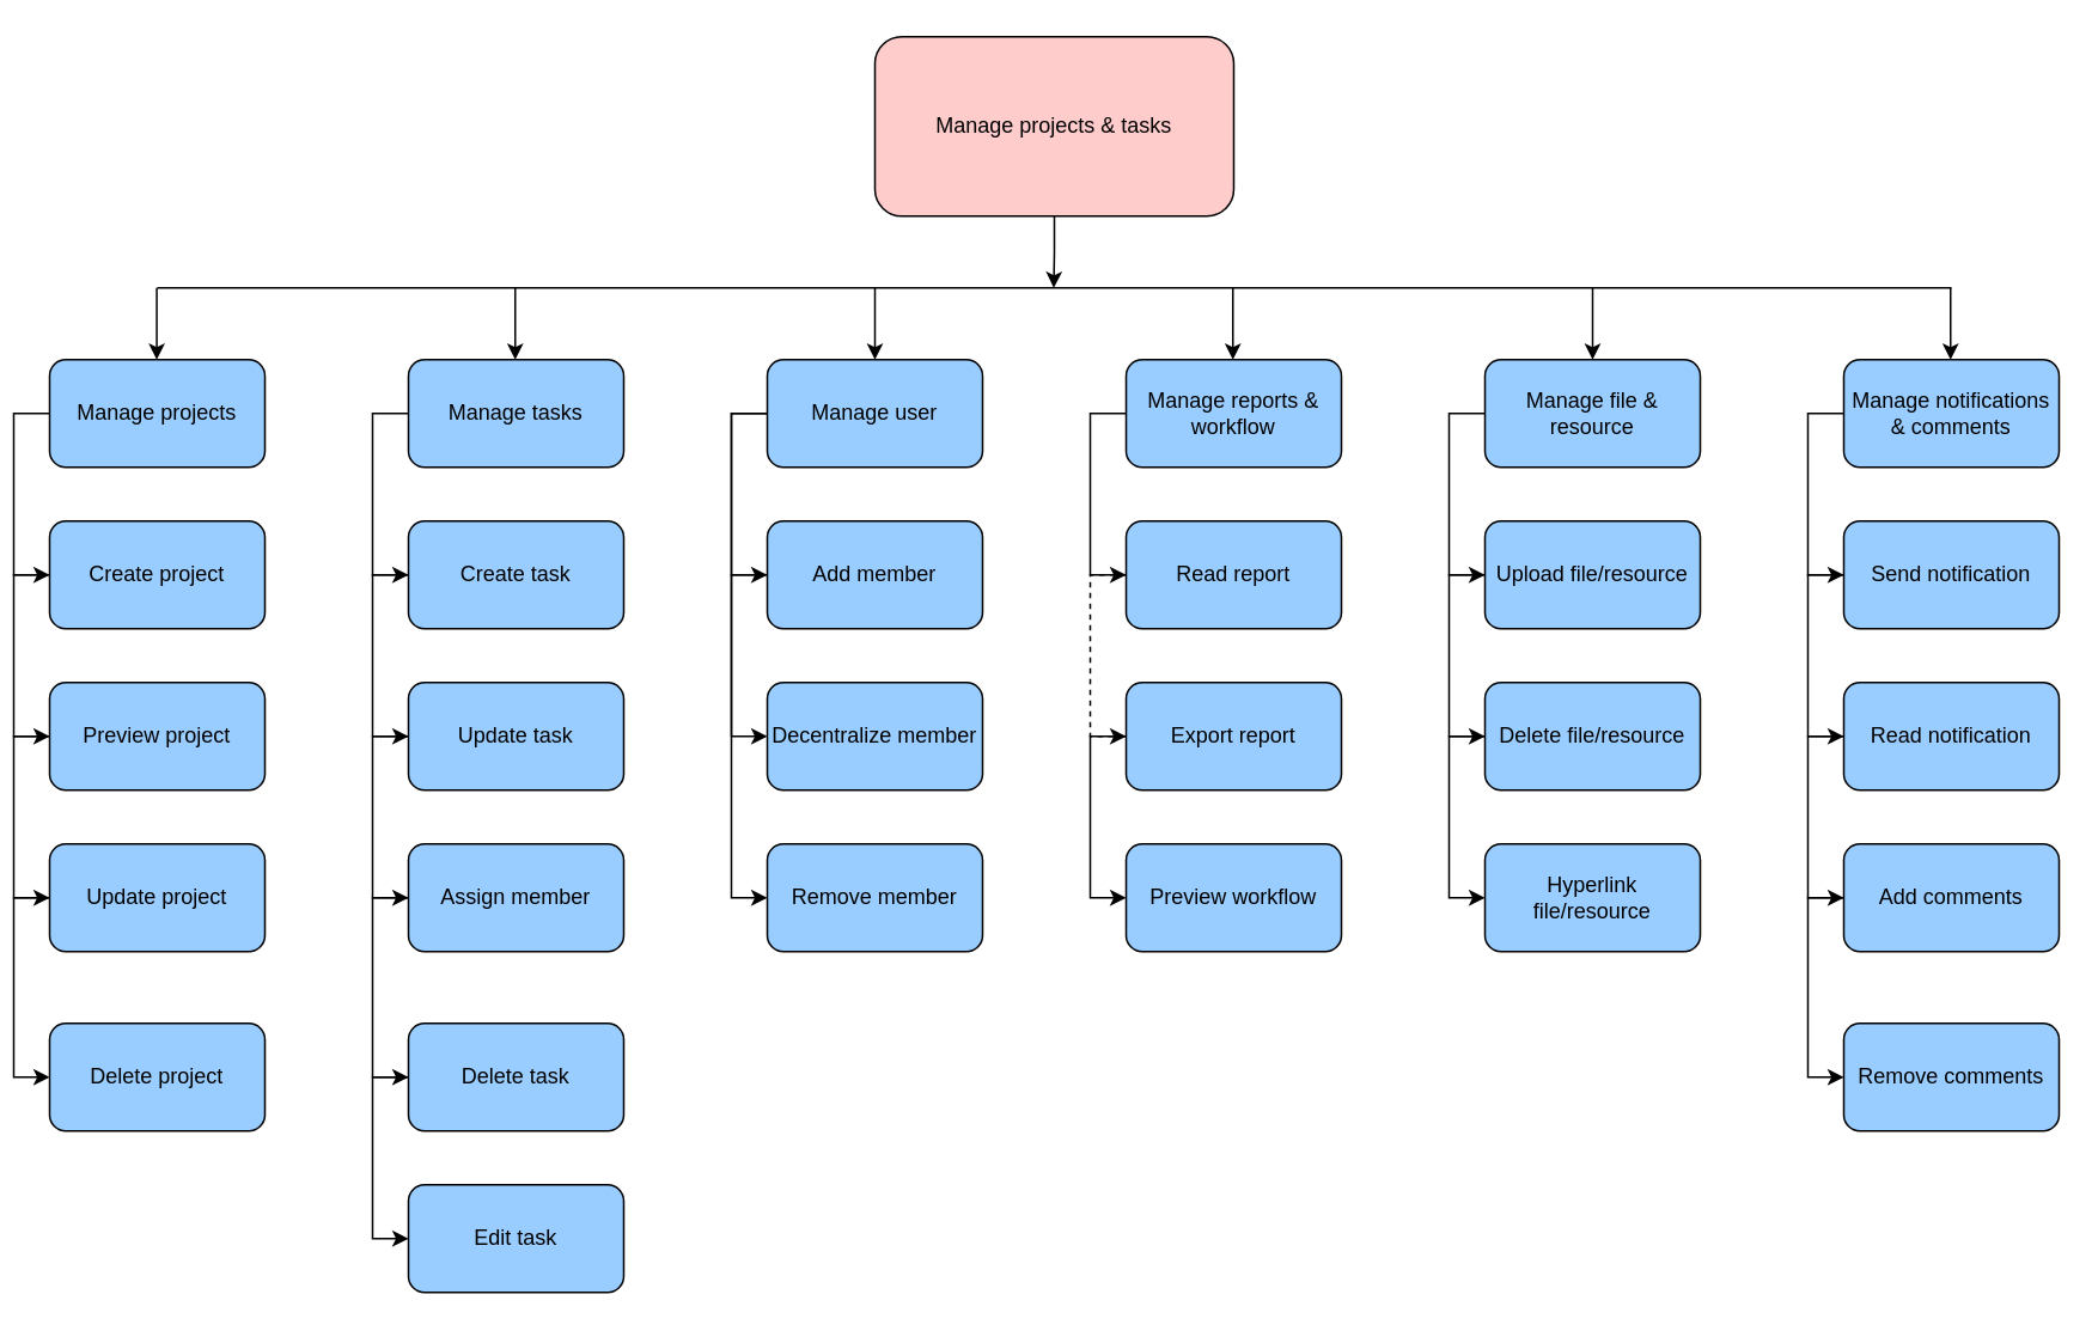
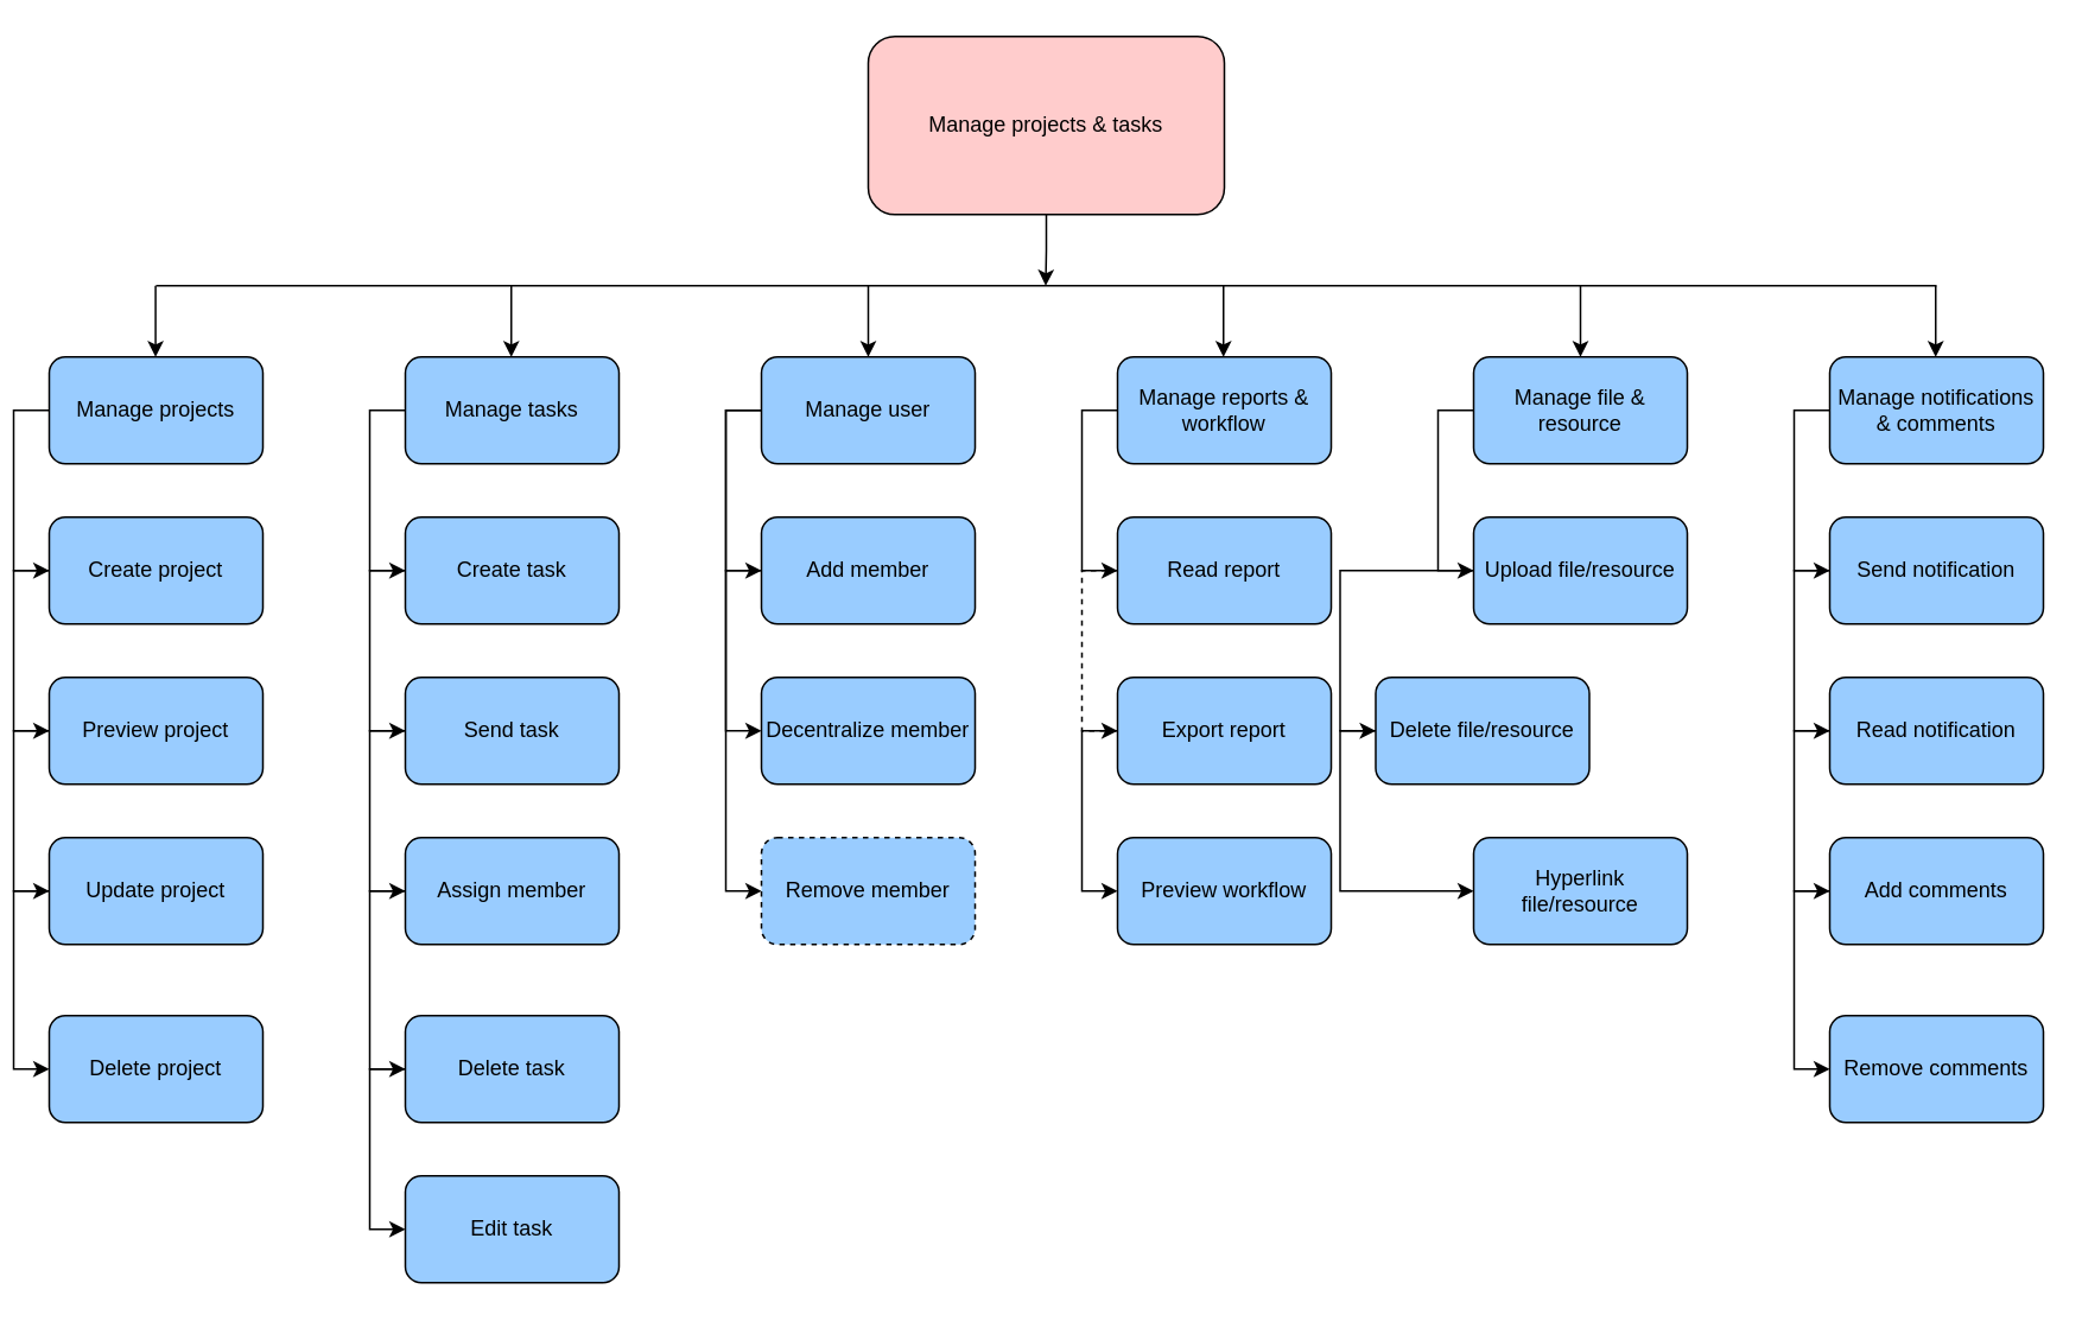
- <mxCell id="23" value="Update task" style="whiteSpace=wrap;html=1;rounded=1;fillColor=#99CCFF;" parent="1" vertex="1"><mxGeometry x="220" y="380" width="120" height="60" as="geometry" /></mxCell>
+ <mxCell id="23" value="Send task" style="whiteSpace=wrap;html=1;rounded=1;fillColor=#99CCFF;" parent="1" vertex="1"><mxGeometry x="220" y="380" width="120" height="60" as="geometry" /></mxCell>
- <mxCell id="41" value="Delete file/resource" style="whiteSpace=wrap;html=1;rounded=1;fillColor=#99CCFF;" parent="1" vertex="1"><mxGeometry x="820" y="380" width="120" height="60" as="geometry" /></mxCell>
+ <mxCell id="41" value="Delete file/resource" style="whiteSpace=wrap;html=1;rounded=1;fillColor=#99CCFF;" parent="1" vertex="1"><mxGeometry x="765" y="380" width="120" height="60" as="geometry" /></mxCell>
- <mxCell id="31" value="Remove member" style="whiteSpace=wrap;html=1;rounded=1;fillColor=#99CCFF;" parent="1" vertex="1"><mxGeometry x="420" y="470" width="120" height="60" as="geometry" /></mxCell>
+ <mxCell id="31" value="Remove member" style="whiteSpace=wrap;html=1;rounded=1;fillColor=#99CCFF;dashed=1;" parent="1" vertex="1"><mxGeometry x="420" y="470" width="120" height="60" as="geometry" /></mxCell>
